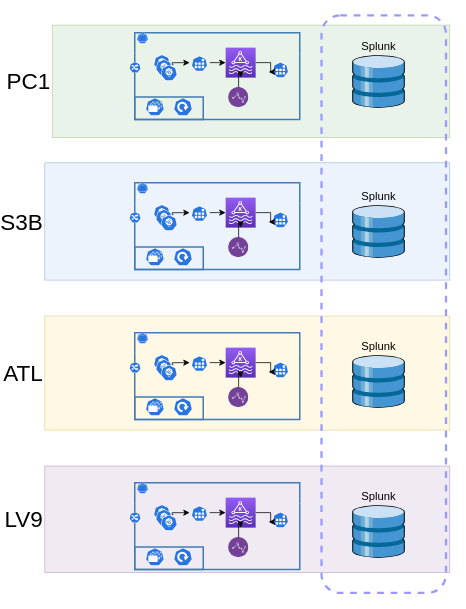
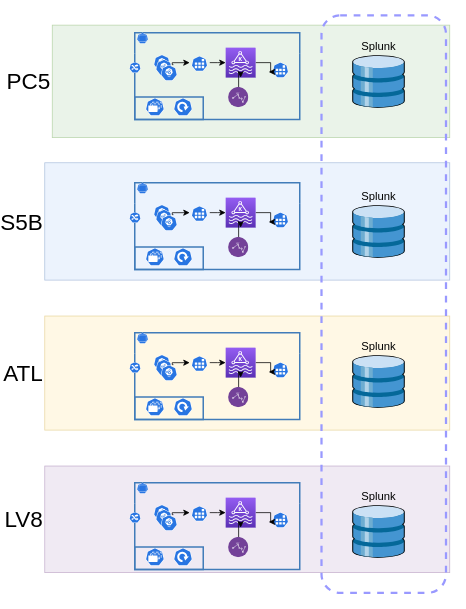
- <mxCell id="5" value="PC1" style="rounded=0;whiteSpace=wrap;html=1;fillColor=#d5e8d4;strokeColor=#82b366;labelPosition=left;verticalLabelPosition=middle;align=right;verticalAlign=middle;fontSize=30;opacity=50;" vertex="1" parent="1"><mxGeometry x="30" y="33" width="530" height="150" as="geometry" /></mxCell>
+ <mxCell id="5" value="PC5" style="rounded=0;whiteSpace=wrap;html=1;fillColor=#d5e8d4;strokeColor=#82b366;labelPosition=left;verticalLabelPosition=middle;align=right;verticalAlign=middle;fontSize=30;opacity=50;" vertex="1" parent="1"><mxGeometry x="30" y="33" width="530" height="150" as="geometry" /></mxCell>
- <mxCell id="2" value="S3B" style="rounded=0;whiteSpace=wrap;html=1;fillColor=#dae8fc;strokeColor=#6c8ebf;labelPosition=left;verticalLabelPosition=middle;align=right;verticalAlign=middle;fontSize=30;opacity=50;" vertex="1" parent="1"><mxGeometry x="20" y="216.5" width="540" height="156.5" as="geometry" /></mxCell>
+ <mxCell id="2" value="S5B" style="rounded=0;whiteSpace=wrap;html=1;fillColor=#dae8fc;strokeColor=#6c8ebf;labelPosition=left;verticalLabelPosition=middle;align=right;verticalAlign=middle;fontSize=30;opacity=50;" vertex="1" parent="1"><mxGeometry x="20" y="216.5" width="540" height="156.5" as="geometry" /></mxCell>
- <mxCell id="4" value="LV9" style="rounded=0;whiteSpace=wrap;html=1;fillColor=#e1d5e7;strokeColor=#9673a6;fontSize=30;labelPosition=left;verticalLabelPosition=middle;align=right;verticalAlign=middle;opacity=50;" vertex="1" parent="1"><mxGeometry x="20" y="620.85" width="540" height="142.15" as="geometry" /></mxCell>
+ <mxCell id="4" value="LV8" style="rounded=0;whiteSpace=wrap;html=1;fillColor=#e1d5e7;strokeColor=#9673a6;fontSize=30;labelPosition=left;verticalLabelPosition=middle;align=right;verticalAlign=middle;opacity=50;" vertex="1" parent="1"><mxGeometry x="20" y="620.85" width="540" height="142.15" as="geometry" /></mxCell>
